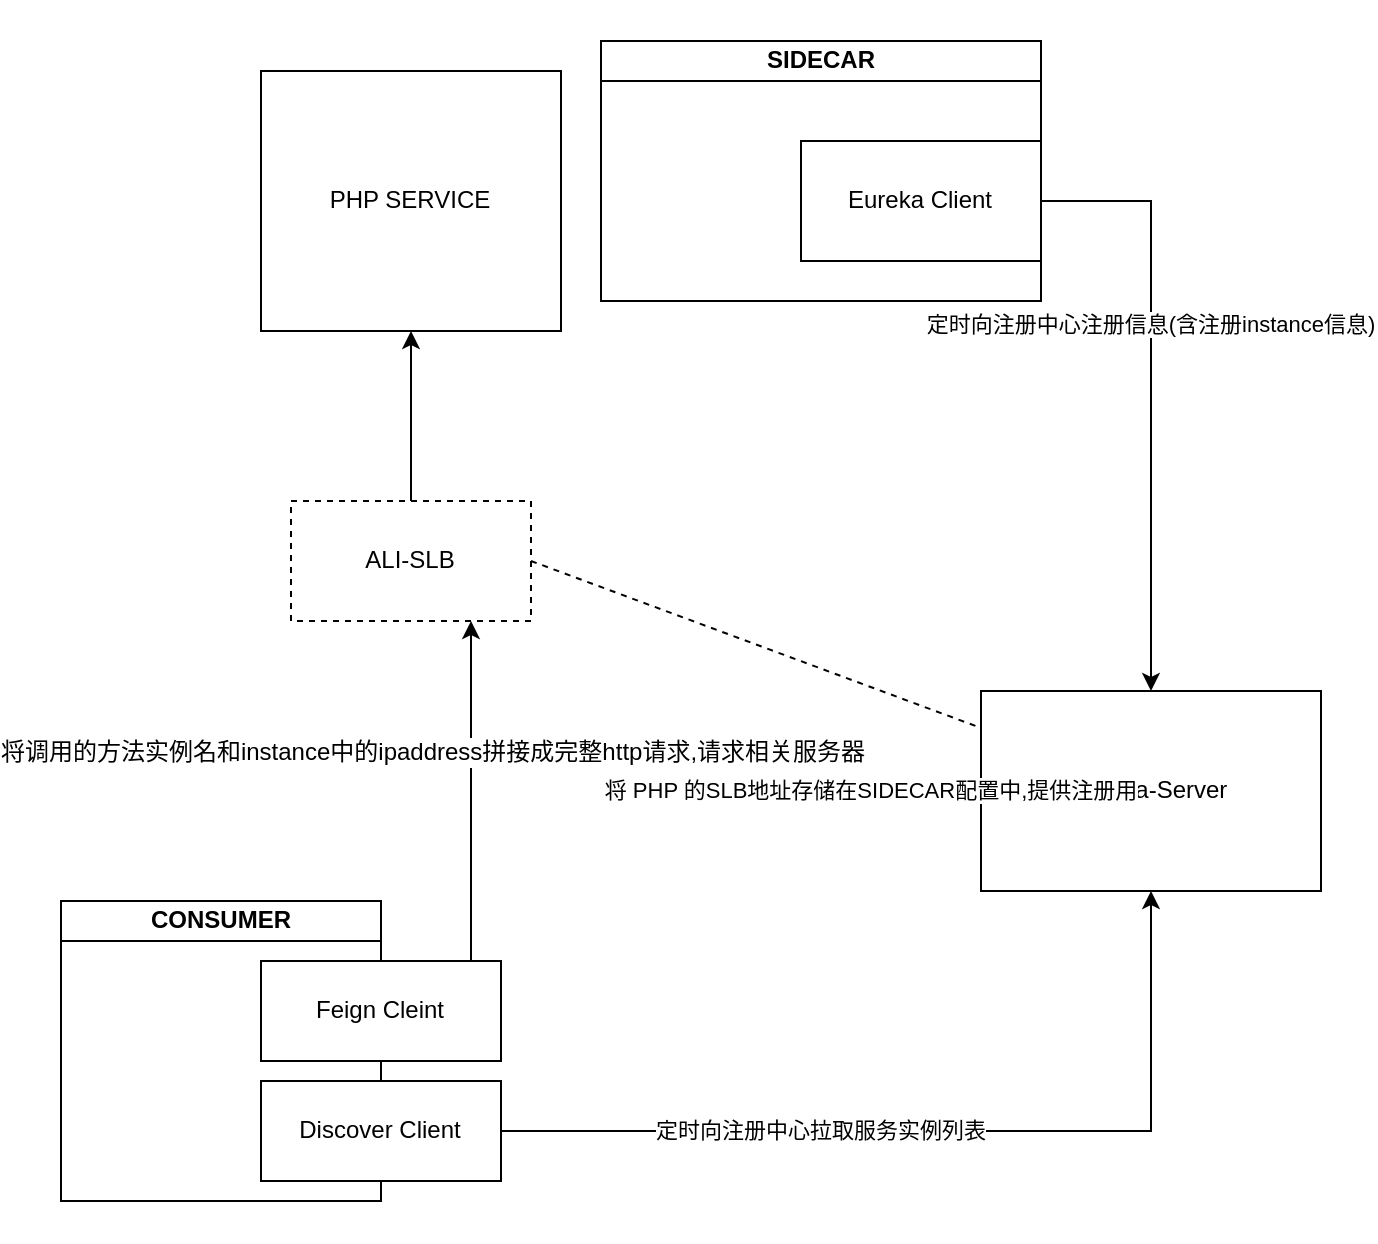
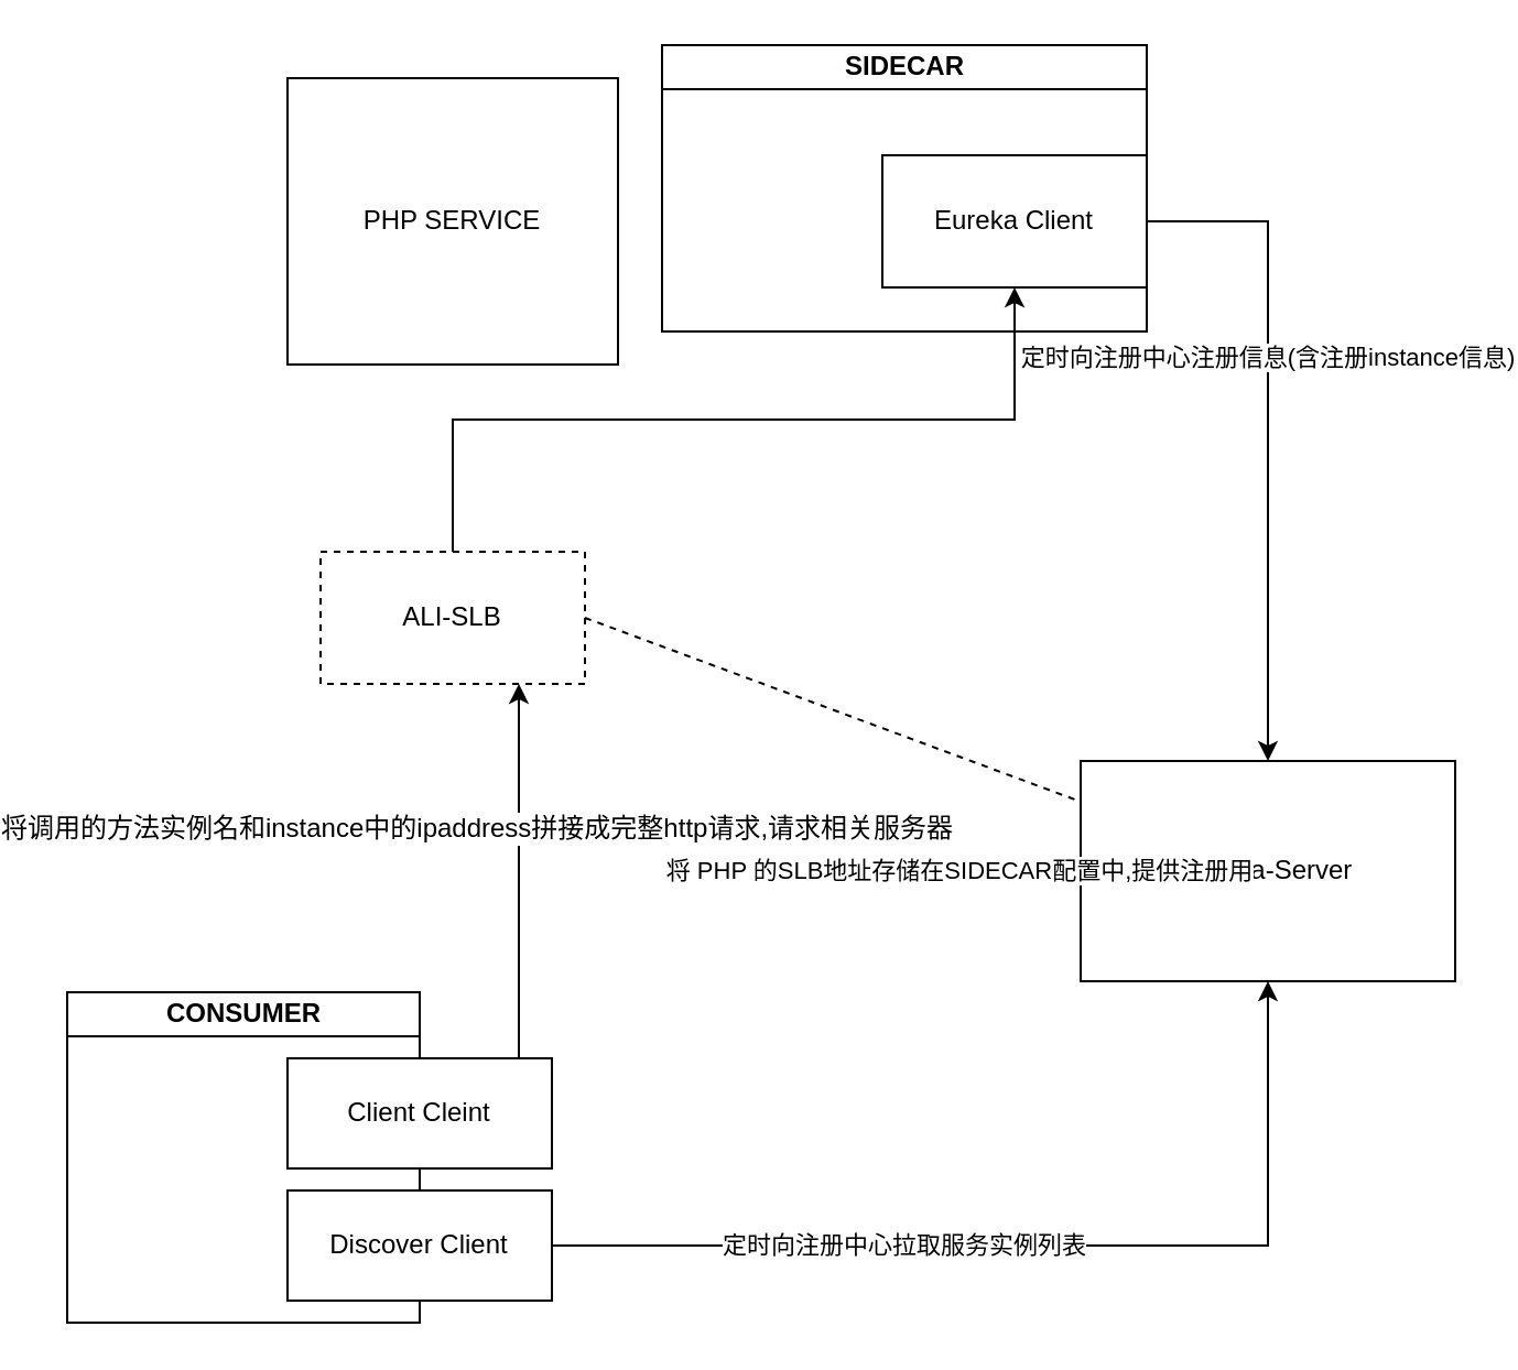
- <mxCell id="13" style="edgeStyle=orthogonalEdgeStyle;rounded=0;orthogonalLoop=1;jettySize=auto;html=1;exitX=0.5;exitY=0;exitDx=0;exitDy=0;entryX=0.5;entryY=1;entryDx=0;entryDy=0;" edge="1" parent="1" source="14" target="12"><mxGeometry relative="1" as="geometry" /></mxCell>
+ <mxCell id="13" style="edgeStyle=orthogonalEdgeStyle;rounded=0;orthogonalLoop=1;jettySize=auto;html=1;exitX=0.5;exitY=0;exitDx=0;exitDy=0;" edge="1" parent="1" source="14" target="3"><mxGeometry relative="1" as="geometry" /></mxCell>
- <mxCell id="7" value="Feign Cleint" style="whiteSpace=wrap;html=1;align=center;treeFolding=1;treeMoving=1;container=1;recursiveResize=0;" vertex="1" parent="6"><mxGeometry x="100" y="30" width="120" height="50" as="geometry" /></mxCell>
+ <mxCell id="7" value="Client Cleint" style="whiteSpace=wrap;html=1;align=center;treeFolding=1;treeMoving=1;container=1;recursiveResize=0;" vertex="1" parent="6"><mxGeometry x="100" y="30" width="120" height="50" as="geometry" /></mxCell>
